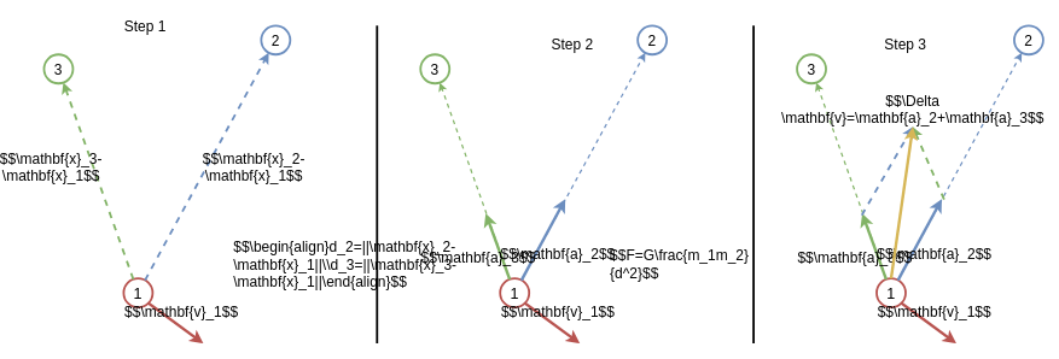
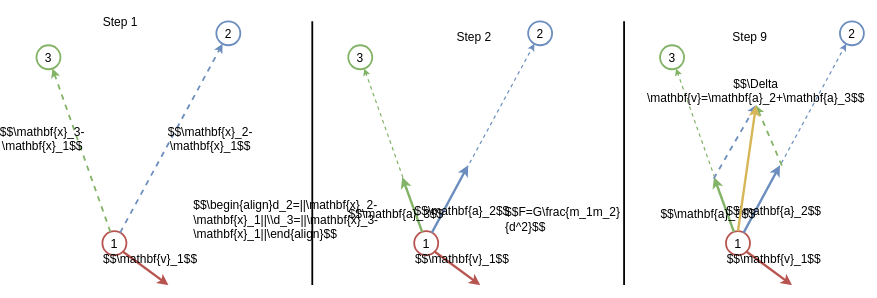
- <mxCell id="41" value="&lt;font style=&quot;font-size: 20px;&quot;&gt;Step 3&lt;/font&gt;" style="text;strokeColor=none;align=center;fillColor=none;html=1;verticalAlign=middle;whiteSpace=wrap;rounded=0;" vertex="1" parent="1"><mxGeometry x="1200" y="45" width="60" height="30" as="geometry" /></mxCell>
+ <mxCell id="41" value="&lt;font style=&quot;font-size: 20px;&quot;&gt;Step 9&lt;/font&gt;" style="text;strokeColor=none;align=center;fillColor=none;html=1;verticalAlign=middle;whiteSpace=wrap;rounded=0;" vertex="1" parent="1"><mxGeometry x="1200" y="45" width="60" height="30" as="geometry" /></mxCell>
